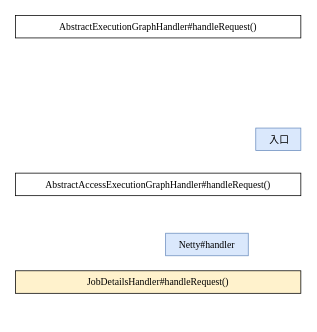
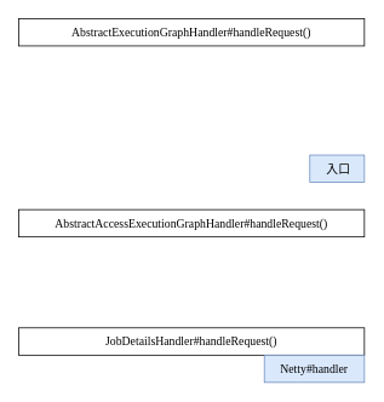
- <mxCell id="6" value="Netty#handler" style="text;html=1;align=center;verticalAlign=middle;whiteSpace=wrap;rounded=0;fillColor=#dae8fc;strokeColor=#6c8ebf;fontFamily=Comic Sans MS;fontSize=13;" vertex="1" parent="1"><mxGeometry x="220" y="310" width="110" height="30" as="geometry" /></mxCell>
+ <mxCell id="6" value="Netty#handler" style="text;html=1;align=center;verticalAlign=middle;whiteSpace=wrap;rounded=0;fillColor=#dae8fc;strokeColor=#6c8ebf;fontFamily=Comic Sans MS;fontSize=13;" vertex="1" parent="1"><mxGeometry x="290" y="390" width="110" height="30" as="geometry" /></mxCell>
- <mxCell id="5" value="JobDetailsHandler#handleRequest()" style="rounded=0;whiteSpace=wrap;html=1;fontColor=default;labelBackgroundColor=none;fontFamily=Comic Sans MS;fontSize=13;fillColor=#fff2cc;" vertex="1" parent="1"><mxGeometry x="20" y="360" width="380" height="30" as="geometry" /></mxCell>
+ <mxCell id="5" value="JobDetailsHandler#handleRequest()" style="rounded=0;whiteSpace=wrap;html=1;fontColor=default;labelBackgroundColor=none;fontFamily=Comic Sans MS;fontSize=13;" vertex="1" parent="1"><mxGeometry x="20" y="360" width="380" height="30" as="geometry" /></mxCell>
